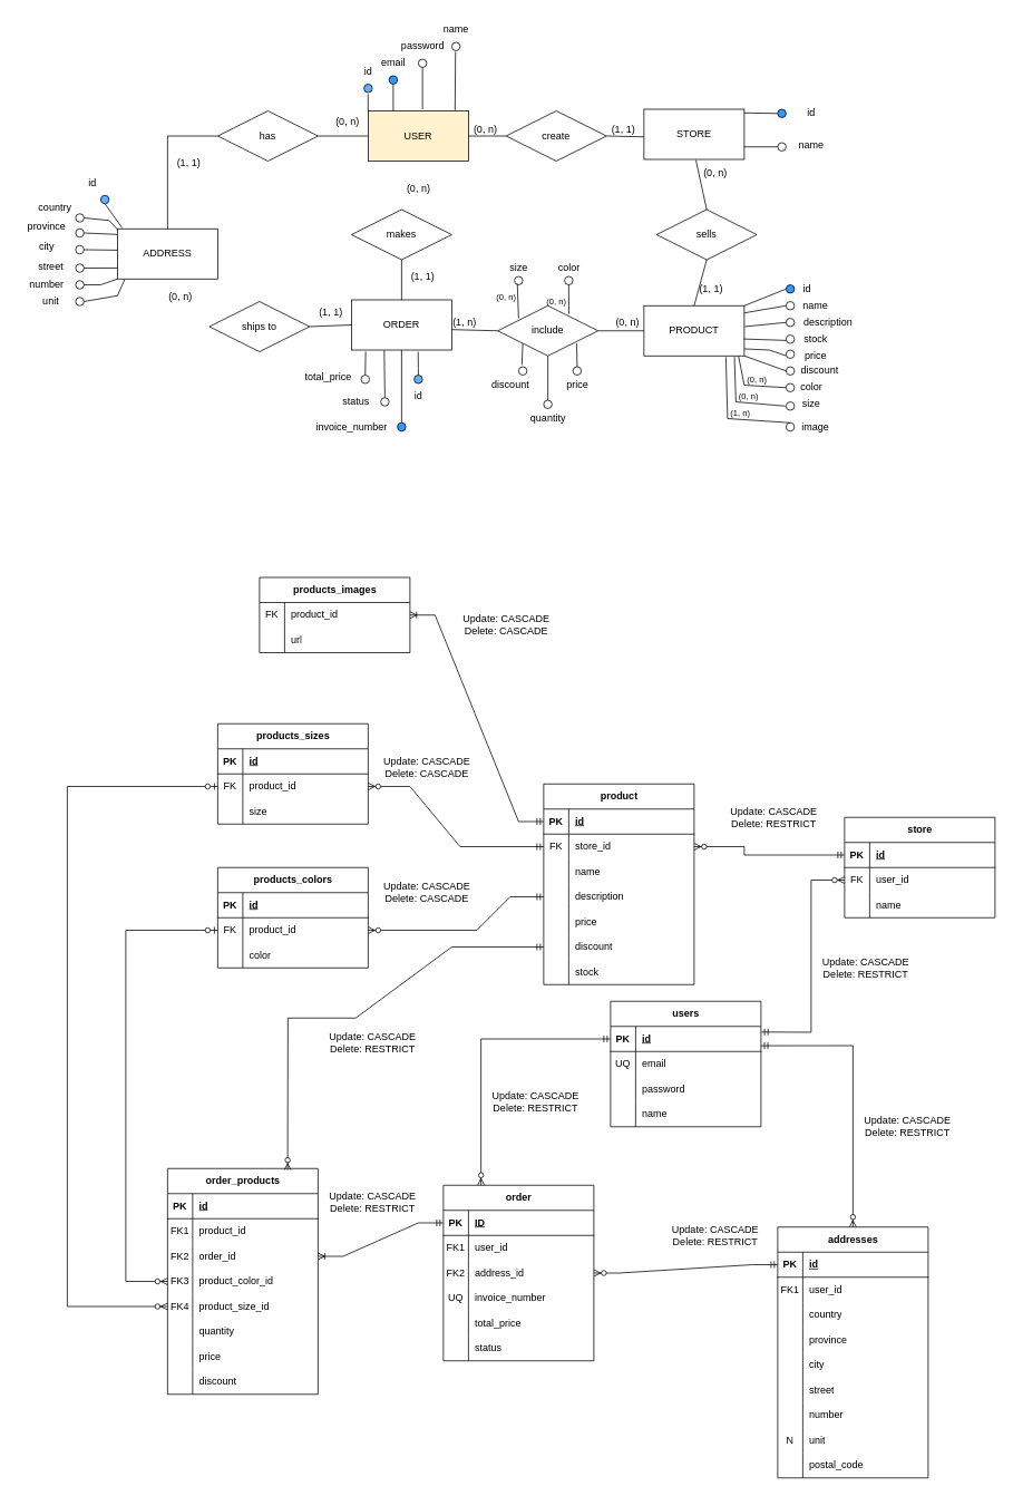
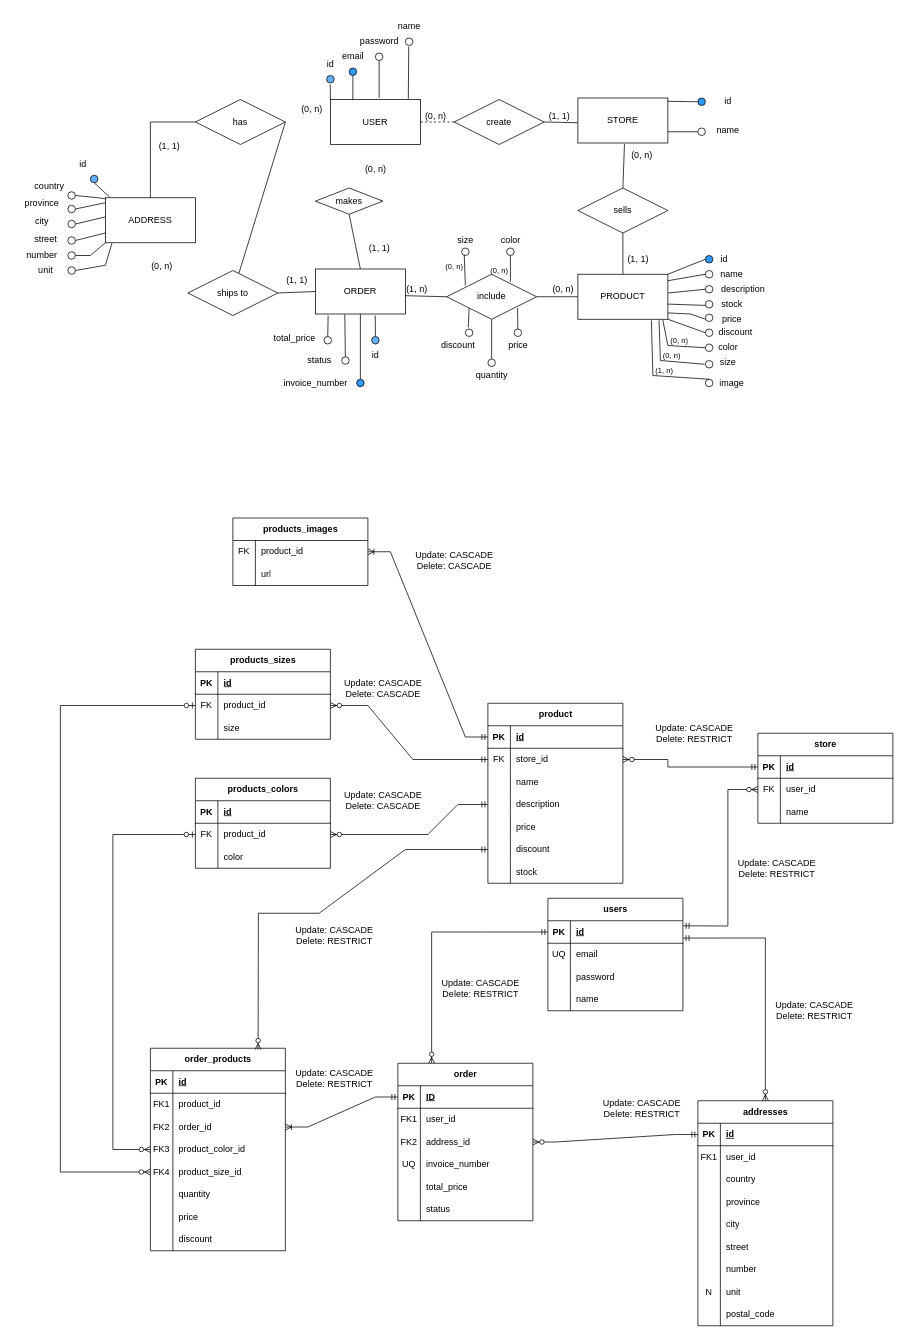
- <mxCell id="102" value="" style="endArrow=none;html=1;rounded=0;entryX=0;entryY=0.5;entryDx=0;entryDy=0;exitX=1;exitY=0.5;exitDx=0;exitDy=0;" parent="1" source="103" target="3" edge="1"><mxGeometry width="50" height="50" relative="1" as="geometry"><mxPoint x="390" y="162" as="sourcePoint" /><mxPoint x="390" y="150" as="targetPoint" /></mxGeometry></mxCell>
+ <mxCell id="102" value="" style="endArrow=none;html=1;rounded=0;exitX=1;exitY=0.5;exitDx=0;exitDy=0;" parent="1" source="103" target="128" edge="1"><mxGeometry width="50" height="50" relative="1" as="geometry"><mxPoint x="390" y="162" as="sourcePoint" /><mxPoint x="390" y="150" as="targetPoint" /></mxGeometry></mxCell>
- <mxCell id="3" value="USER" style="rounded=0;whiteSpace=wrap;html=1;fillColor=#fff2cc;" parent="1" vertex="1"><mxGeometry x="440" y="132" width="120" height="60" as="geometry" /></mxCell>
+ <mxCell id="3" value="USER" style="rounded=0;whiteSpace=wrap;html=1;" parent="1" vertex="1"><mxGeometry x="440" y="132" width="120" height="60" as="geometry" /></mxCell>
- <mxCell id="17" value="" style="endArrow=none;html=1;rounded=0;exitX=1;exitY=0.5;exitDx=0;exitDy=0;entryX=0;entryY=0.5;entryDx=0;entryDy=0;" parent="1" source="3" target="16" edge="1"><mxGeometry width="50" height="50" relative="1" as="geometry"><mxPoint x="570" y="210" as="sourcePoint" /><mxPoint x="600" y="160" as="targetPoint" /></mxGeometry></mxCell>
+ <mxCell id="17" value="" style="endArrow=none;html=1;rounded=0;exitX=1;exitY=0.5;exitDx=0;exitDy=0;entryX=0;entryY=0.5;entryDx=0;entryDy=0;dashed=1;" parent="1" source="3" target="16" edge="1"><mxGeometry width="50" height="50" relative="1" as="geometry"><mxPoint x="570" y="210" as="sourcePoint" /><mxPoint x="600" y="160" as="targetPoint" /></mxGeometry></mxCell>
- <mxCell id="56" value="makes" style="shape=rhombus;perimeter=rhombusPerimeter;whiteSpace=wrap;html=1;align=center;" parent="1" vertex="1"><mxGeometry x="420" y="250" width="120" height="60" as="geometry" /></mxCell>
+ <mxCell id="56" value="makes" style="shape=rhombus;perimeter=rhombusPerimeter;whiteSpace=wrap;html=1;align=center;" parent="1" vertex="1"><mxGeometry x="420" y="250" width="90" height="35" as="geometry" /></mxCell>
- <mxCell id="51" value="sells" style="shape=rhombus;perimeter=rhombusPerimeter;whiteSpace=wrap;html=1;align=center;" parent="1" vertex="1"><mxGeometry x="785" y="250" width="120" height="60" as="geometry" /></mxCell>
+ <mxCell id="51" value="sells" style="shape=rhombus;perimeter=rhombusPerimeter;whiteSpace=wrap;html=1;align=center;" parent="1" vertex="1"><mxGeometry x="770" y="250" width="120" height="60" as="geometry" /></mxCell>
- <mxCell id="104" value="ADDRESS" style="rounded=0;whiteSpace=wrap;html=1;" parent="1" vertex="1"><mxGeometry x="140" y="273" width="120" height="60" as="geometry" /></mxCell>
+ <mxCell id="104" value="ADDRESS" style="rounded=0;whiteSpace=wrap;html=1;" parent="1" vertex="1"><mxGeometry x="140" y="263" width="120" height="60" as="geometry" /></mxCell>
